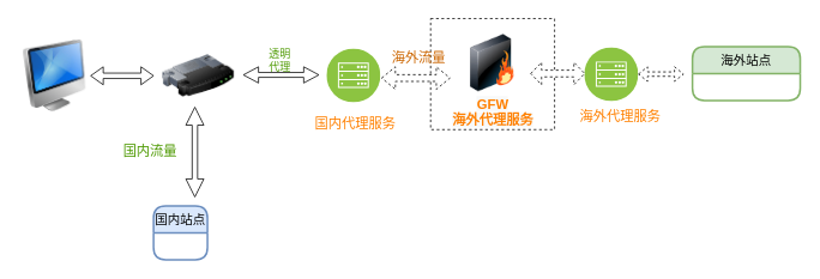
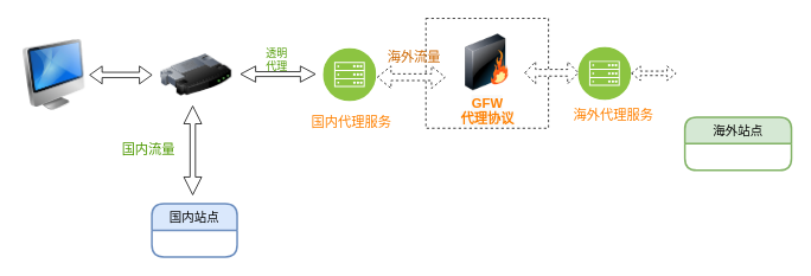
- <mxCell id="5" value="海外站点" style="swimlane;childLayout=stackLayout;horizontal=1;startSize=30;horizontalStack=0;rounded=1;fontSize=14;fontStyle=0;strokeWidth=2;resizeParent=0;resizeLast=1;shadow=0;dashed=0;align=center;fillColor=#d5e8d4;strokeColor=#82b366;verticalAlign=middle;" vertex="1" parent="1"><mxGeometry x="770" y="51.5" width="120" height="60" as="geometry" /></mxCell>
+ <mxCell id="5" value="海外站点" style="swimlane;childLayout=stackLayout;horizontal=1;startSize=30;horizontalStack=0;rounded=1;fontSize=14;fontStyle=0;strokeWidth=2;resizeParent=0;resizeLast=1;shadow=0;dashed=0;align=center;fillColor=#d5e8d4;strokeColor=#82b366;verticalAlign=middle;" vertex="1" parent="1"><mxGeometry x="770" y="131.5" width="120" height="60" as="geometry" /></mxCell>
- <mxCell id="14" value="&lt;font style=&quot;font-size: 15px&quot; color=&quot;#ff8000&quot;&gt;&lt;span style=&quot;font-family: helvetica; font-style: normal; font-weight: 700; letter-spacing: normal; text-indent: 0px; text-transform: none; word-spacing: 0px; background-color: rgb(248, 249, 250); display: inline; float: none;&quot;&gt;GFW&lt;/span&gt;&lt;br style=&quot;font-family: helvetica; font-style: normal; font-weight: 700; letter-spacing: normal; text-indent: 0px; text-transform: none; word-spacing: 0px; background-color: rgb(248, 249, 250);&quot;&gt;&lt;span style=&quot;font-family: helvetica; font-style: normal; font-weight: 700; letter-spacing: normal; text-indent: 0px; text-transform: none; word-spacing: 0px; background-color: rgb(248, 249, 250); display: inline; float: none;&quot;&gt;海外代理服务&lt;/span&gt;&lt;/font&gt;" style="text;whiteSpace=wrap;html=1;align=center;verticalAlign=middle;" vertex="1" parent="1"><mxGeometry x="487.5" y="99" width="120" height="50" as="geometry" /></mxCell>
+ <mxCell id="14" value="&lt;font style=&quot;font-size: 15px&quot; color=&quot;#ff8000&quot;&gt;&lt;span style=&quot;font-family: helvetica; font-style: normal; font-weight: 700; letter-spacing: normal; text-indent: 0px; text-transform: none; word-spacing: 0px; background-color: rgb(248, 249, 250); display: inline; float: none;&quot;&gt;GFW&lt;/span&gt;&lt;br style=&quot;font-family: helvetica; font-style: normal; font-weight: 700; letter-spacing: normal; text-indent: 0px; text-transform: none; word-spacing: 0px; background-color: rgb(248, 249, 250);&quot;&gt;&lt;span style=&quot;font-family: helvetica; font-style: normal; font-weight: 700; letter-spacing: normal; text-indent: 0px; text-transform: none; word-spacing: 0px; background-color: rgb(248, 249, 250); display: inline; float: none;&quot;&gt;代理协议&lt;/span&gt;&lt;/font&gt;" style="text;whiteSpace=wrap;html=1;align=center;verticalAlign=middle;" vertex="1" parent="1"><mxGeometry x="487.5" y="99" width="120" height="50" as="geometry" /></mxCell>
- <mxCell id="4" value="国内站点" style="swimlane;childLayout=stackLayout;horizontal=1;startSize=30;horizontalStack=0;rounded=1;fontSize=14;fontStyle=0;strokeWidth=2;resizeParent=0;resizeLast=1;shadow=0;dashed=0;align=center;fillColor=#dae8fc;strokeColor=#6c8ebf;" vertex="1" parent="1"><mxGeometry x="170" y="229" width="60" height="60" as="geometry" /></mxCell>
+ <mxCell id="4" value="国内站点" style="swimlane;childLayout=stackLayout;horizontal=1;startSize=30;horizontalStack=0;rounded=1;fontSize=14;fontStyle=0;strokeWidth=2;resizeParent=0;resizeLast=1;shadow=0;dashed=0;align=center;fillColor=#dae8fc;strokeColor=#6c8ebf;" vertex="1" parent="1"><mxGeometry x="170" y="229" width="96" height="60" as="geometry" /></mxCell>
